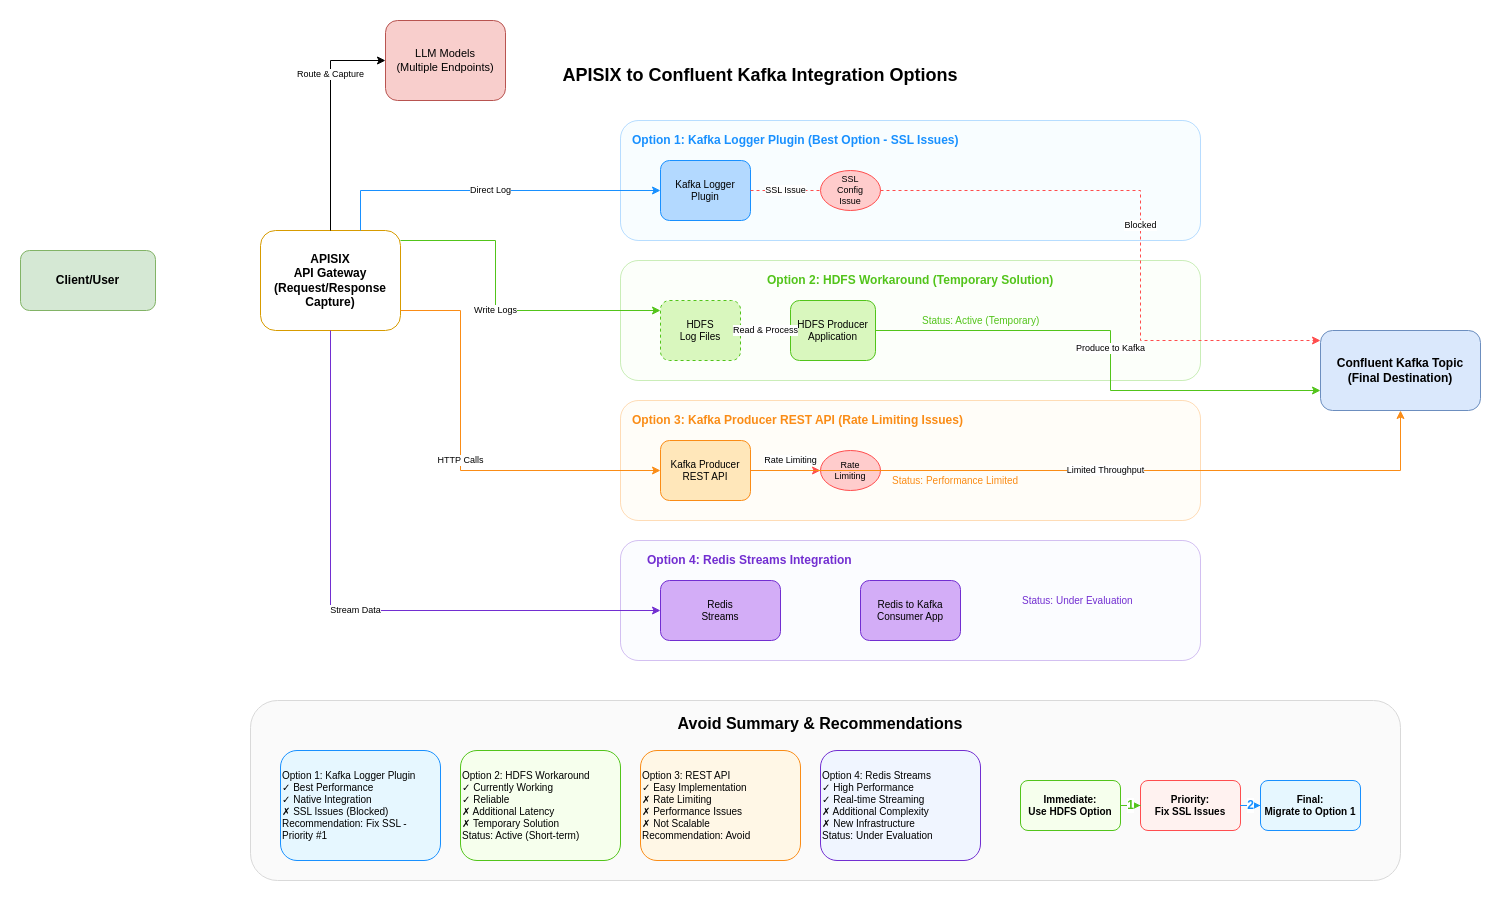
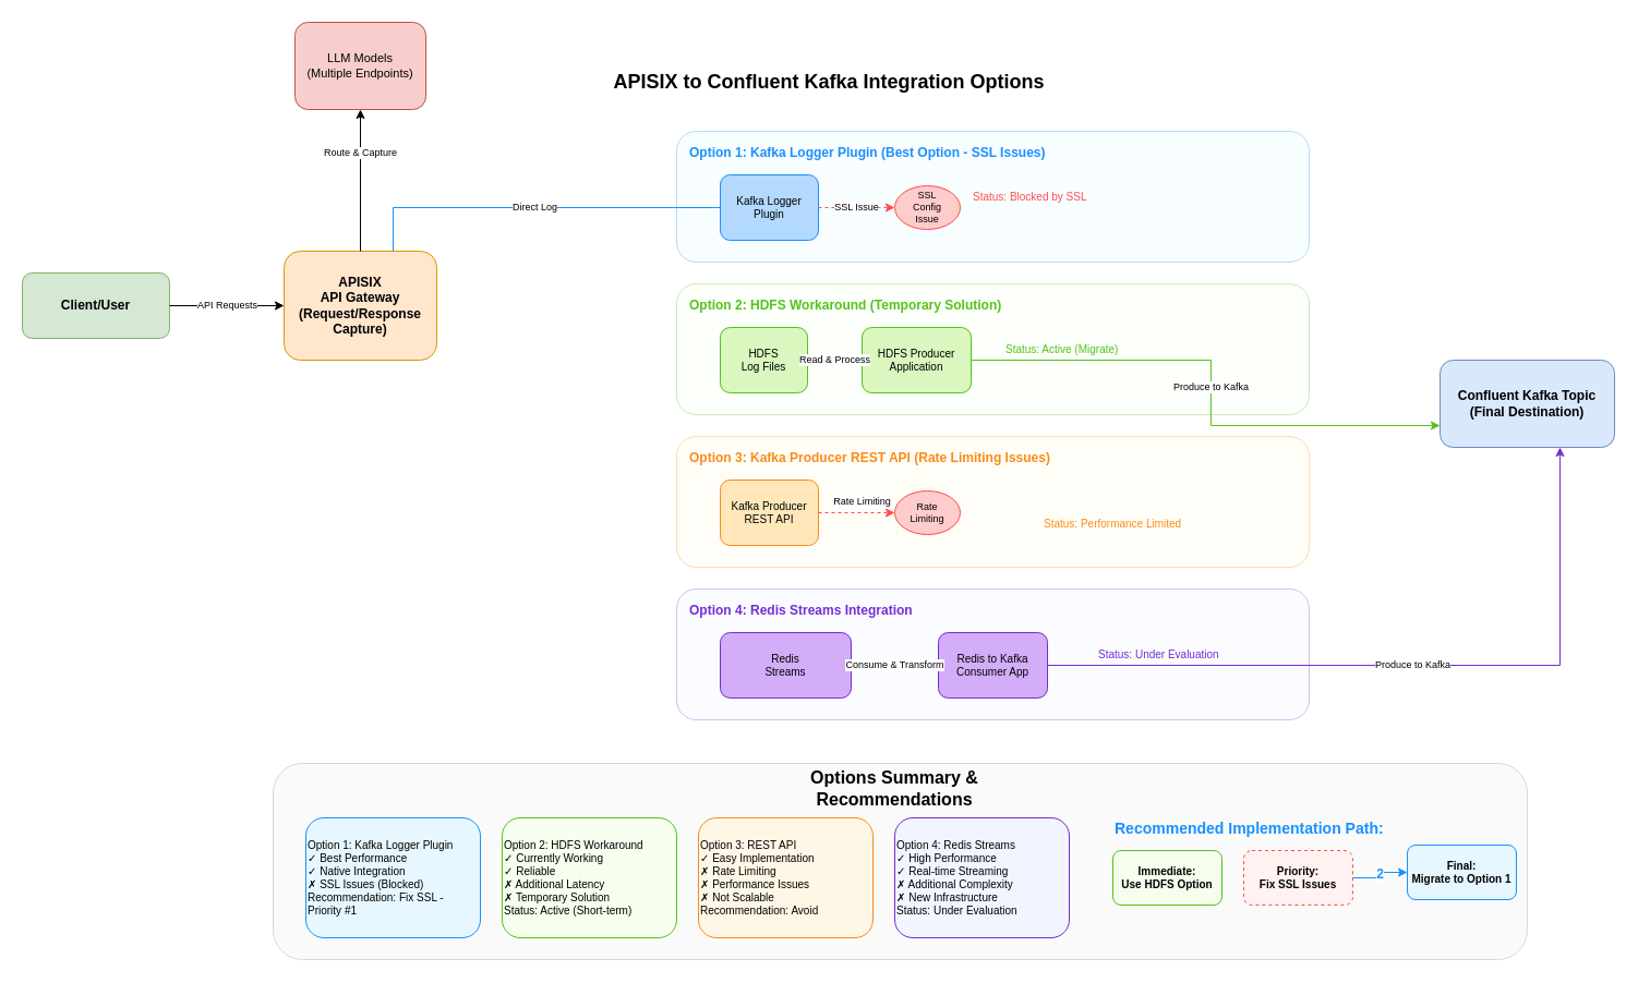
- <mxCell id="5" value="LLM Models&#10;(Multiple Endpoints)" style="rounded=1;whiteSpace=wrap;html=1;fillColor=#f8cecc;strokeColor=#b85450;fontSize=11;" vertex="1" parent="1"><mxGeometry x="385" y="20" width="120" height="80" as="geometry" /></mxCell>
+ <mxCell id="5" value="LLM Models&#10;(Multiple Endpoints)" style="rounded=1;whiteSpace=wrap;html=1;fillColor=#f8cecc;strokeColor=#b85450;fontSize=11;" vertex="1" parent="1"><mxGeometry x="270" y="20" width="120" height="80" as="geometry" /></mxCell>
+ <mxCell id="11" value="Status: Blocked by SSL" style="text;html=1;strokeColor=none;fillColor=none;align=left;verticalAlign=middle;whiteSpace=wrap;rounded=0;fontSize=10;fontColor=#ff4d4f;" vertex="1" parent="1"><mxGeometry x="890" y="170" width="120" height="20" as="geometry" /></mxCell>
- <mxCell id="29" value="Direct Log" style="edgeStyle=orthogonalEdgeStyle;rounded=0;orthogonalLoop=1;jettySize=auto;html=1;fontSize=9;strokeColor=#1890ff;" edge="1" parent="1" source="4" target="9"><mxGeometry relative="1" as="geometry"><Array as="points"><mxPoint x="360" y="190" /></Array></mxGeometry></mxCell>
+ <mxCell id="29" value="Direct Log" style="edgeStyle=orthogonalEdgeStyle;rounded=0;orthogonalLoop=1;jettySize=auto;html=1;fontSize=9;strokeColor=#1890ff;endArrow=none;" edge="1" parent="1" source="4" target="9"><mxGeometry relative="1" as="geometry"><Array as="points"><mxPoint x="360" y="190" /></Array></mxGeometry></mxCell>
- <mxCell id="30" value="SSL Issue" style="edgeStyle=orthogonalEdgeStyle;rounded=0;orthogonalLoop=1;jettySize=auto;html=1;fontSize=9;strokeColor=#ff4d4d;dashed=1;endArrow=none;" edge="1" parent="1" source="9" target="10"><mxGeometry relative="1" as="geometry" /></mxCell>
+ <mxCell id="30" value="SSL Issue" style="edgeStyle=orthogonalEdgeStyle;rounded=0;orthogonalLoop=1;jettySize=auto;html=1;fontSize=9;strokeColor=#ff4d4d;dashed=1;" edge="1" parent="1" source="9" target="10"><mxGeometry relative="1" as="geometry" /></mxCell>
- <mxCell id="31" value="Blocked" style="edgeStyle=orthogonalEdgeStyle;rounded=0;orthogonalLoop=1;jettySize=auto;html=1;fontSize=9;strokeColor=#ff4d4d;dashed=1;" edge="1" parent="1" source="10" target="6"><mxGeometry relative="1" as="geometry"><Array as="points"><mxPoint x="1140" y="190" /><mxPoint x="1140" y="340" /></Array></mxGeometry></mxCell>
+ <mxCell id="27" value="API Requests" style="edgeStyle=orthogonalEdgeStyle;rounded=0;orthogonalLoop=1;jettySize=auto;html=1;fontSize=9;" edge="1" parent="1" source="3" target="4"><mxGeometry relative="1" as="geometry" /></mxCell>
- <mxCell id="4" value="APISIX&#10;API Gateway&#10;(Request/Response&#10;Capture)" style="rounded=1;whiteSpace=wrap;html=1;fillColor=#ffffff;strokeColor=#d79b00;fontStyle=1;fontSize=12;" vertex="1" parent="1"><mxGeometry x="260" y="230" width="140" height="100" as="geometry" /></mxCell>
+ <mxCell id="4" value="APISIX&#10;API Gateway&#10;(Request/Response&#10;Capture)" style="rounded=1;whiteSpace=wrap;html=1;fillColor=#ffe6cc;strokeColor=#d79b00;fontStyle=1;fontSize=12;" vertex="1" parent="1"><mxGeometry x="260" y="230" width="140" height="100" as="geometry" /></mxCell>
- <mxCell id="13" value="Option 2: HDFS Workaround (Temporary Solution)" style="text;html=1;strokeColor=none;fillColor=none;align=left;verticalAlign=middle;whiteSpace=wrap;rounded=0;fontSize=12;fontStyle=1;fontColor=#52c41a;" vertex="1" parent="1"><mxGeometry x="765" y="270" width="300" height="20" as="geometry" /></mxCell>
+ <mxCell id="13" value="Option 2: HDFS Workaround (Temporary Solution)" style="text;html=1;strokeColor=none;fillColor=none;align=left;verticalAlign=middle;whiteSpace=wrap;rounded=0;fontSize=12;fontStyle=1;fontColor=#52c41a;" vertex="1" parent="1"><mxGeometry x="630" y="270" width="300" height="20" as="geometry" /></mxCell>
- <mxCell id="32" value="Write Logs" style="edgeStyle=orthogonalEdgeStyle;rounded=0;orthogonalLoop=1;jettySize=auto;html=1;fontSize=9;strokeColor=#52c41a;" edge="1" parent="1" source="4" target="14"><mxGeometry relative="1" as="geometry"><Array as="points"><mxPoint x="495" y="240" /><mxPoint x="495" y="310" /></Array></mxGeometry></mxCell>
- <mxCell id="16" value="Status: Active (Temporary)" style="text;html=1;strokeColor=none;fillColor=none;align=left;verticalAlign=middle;whiteSpace=wrap;rounded=0;fontSize=10;fontColor=#52c41a;" vertex="1" parent="1"><mxGeometry x="920" y="310" width="140" height="20" as="geometry" /></mxCell>
+ <mxCell id="16" value="Status: Active (Migrate)" style="text;html=1;strokeColor=none;fillColor=none;align=left;verticalAlign=middle;whiteSpace=wrap;rounded=0;fontSize=10;fontColor=#52c41a;" vertex="1" parent="1"><mxGeometry x="920" y="310" width="140" height="20" as="geometry" /></mxCell>
- <mxCell id="14" value="HDFS&#10;Log Files" style="rounded=1;whiteSpace=wrap;html=1;fillColor=#d9f7be;strokeColor=#52c41a;fontSize=10;dashed=1;" vertex="1" parent="1"><mxGeometry x="660" y="300" width="80" height="60" as="geometry" /></mxCell>
+ <mxCell id="14" value="HDFS&#10;Log Files" style="rounded=1;whiteSpace=wrap;html=1;fillColor=#d9f7be;strokeColor=#52c41a;fontSize=10;" vertex="1" parent="1"><mxGeometry x="660" y="300" width="80" height="60" as="geometry" /></mxCell>
- <mxCell id="15" value="HDFS Producer&#10;Application" style="rounded=1;whiteSpace=wrap;html=1;fillColor=#d9f7be;strokeColor=#52c41a;fontSize=10;" vertex="1" parent="1"><mxGeometry x="790" y="300" width="85" height="60" as="geometry" /></mxCell>
+ <mxCell id="15" value="HDFS Producer&#10;Application" style="rounded=1;whiteSpace=wrap;html=1;fillColor=#d9f7be;strokeColor=#52c41a;fontSize=10;" vertex="1" parent="1"><mxGeometry x="790" y="300" width="100" height="60" as="geometry" /></mxCell>
- <mxCell id="35" value="HTTP Calls" style="edgeStyle=orthogonalEdgeStyle;rounded=0;orthogonalLoop=1;jettySize=auto;html=1;fontSize=9;strokeColor=#fa8c16;" edge="1" parent="1" source="4" target="19"><mxGeometry relative="1" as="geometry"><Array as="points"><mxPoint x="460" y="310" /><mxPoint x="460" y="470" /></Array></mxGeometry></mxCell>
- <mxCell id="37" value="Limited Throughput" style="edgeStyle=orthogonalEdgeStyle;rounded=0;orthogonalLoop=1;jettySize=auto;html=1;fontSize=9;strokeColor=#fa8c16;" edge="1" parent="1" source="19" target="6"><mxGeometry relative="1" as="geometry"><Array as="points"><mxPoint x="1400" y="470" /></Array></mxGeometry></mxCell>
- <mxCell id="21" value="Status: Performance Limited" style="text;html=1;strokeColor=none;fillColor=none;align=left;verticalAlign=middle;whiteSpace=wrap;rounded=0;fontSize=10;fontColor=#fa8c16;" vertex="1" parent="1"><mxGeometry x="890" y="470" width="150" height="20" as="geometry" /></mxCell>
+ <mxCell id="21" value="Status: Performance Limited" style="text;html=1;strokeColor=none;fillColor=none;align=left;verticalAlign=middle;whiteSpace=wrap;rounded=0;fontSize=10;fontColor=#fa8c16;" vertex="1" parent="1"><mxGeometry x="955" y="470" width="150" height="20" as="geometry" /></mxCell>
- <mxCell id="23" value="Option 4: Redis Streams Integration" style="text;html=1;strokeColor=none;fillColor=none;align=left;verticalAlign=middle;whiteSpace=wrap;rounded=0;fontSize=12;fontStyle=1;fontColor=#722ed1;" vertex="1" parent="1"><mxGeometry x="645" y="550" width="250" height="20" as="geometry" /></mxCell>
+ <mxCell id="23" value="Option 4: Redis Streams Integration" style="text;html=1;strokeColor=none;fillColor=none;align=left;verticalAlign=middle;whiteSpace=wrap;rounded=0;fontSize=12;fontStyle=1;fontColor=#722ed1;" vertex="1" parent="1"><mxGeometry x="630" y="550" width="250" height="20" as="geometry" /></mxCell>
- <mxCell id="26" value="Status: Under Evaluation" style="text;html=1;strokeColor=none;fillColor=none;align=left;verticalAlign=middle;whiteSpace=wrap;rounded=0;fontSize=10;fontColor=#722ed1;" vertex="1" parent="1"><mxGeometry x="1020" y="590" width="150" height="20" as="geometry" /></mxCell>
+ <mxCell id="26" value="Status: Under Evaluation" style="text;html=1;strokeColor=none;fillColor=none;align=left;verticalAlign=middle;whiteSpace=wrap;rounded=0;fontSize=10;fontColor=#722ed1;" vertex="1" parent="1"><mxGeometry x="1005" y="590" width="150" height="20" as="geometry" /></mxCell>
- <mxCell id="38" value="Stream Data" style="edgeStyle=orthogonalEdgeStyle;rounded=0;orthogonalLoop=1;jettySize=auto;html=1;fontSize=9;strokeColor=#722ed1;" edge="1" parent="1" source="4" target="24"><mxGeometry relative="1" as="geometry"><Array as="points"><mxPoint x="330" y="610" /></Array></mxGeometry></mxCell>
+ <mxCell id="39" value="Consume &amp; Transform" style="edgeStyle=orthogonalEdgeStyle;rounded=0;orthogonalLoop=1;jettySize=auto;html=1;fontSize=9;strokeColor=#722ed1;" edge="1" parent="1" source="24" target="25"><mxGeometry relative="1" as="geometry" /></mxCell>
+ <mxCell id="40" value="Produce to Kafka" style="edgeStyle=orthogonalEdgeStyle;rounded=0;orthogonalLoop=1;jettySize=auto;html=1;fontSize=9;strokeColor=#722ed1;" edge="1" parent="1" source="25" target="6"><mxGeometry relative="1" as="geometry"><Array as="points"><mxPoint x="1430" y="610" /></Array></mxGeometry></mxCell>
- <mxCell id="42" value="Avoid Summary &amp; Recommendations" style="text;html=1;strokeColor=none;fillColor=none;align=center;verticalAlign=middle;whiteSpace=wrap;rounded=0;fontSize=16;fontStyle=1;" vertex="1" parent="1"><mxGeometry x="670" y="710" width="300" height="25" as="geometry" /></mxCell>
+ <mxCell id="42" value="Options Summary &amp; Recommendations" style="text;html=1;strokeColor=none;fillColor=none;align=center;verticalAlign=middle;whiteSpace=wrap;rounded=0;fontSize=16;fontStyle=1;" vertex="1" parent="1"><mxGeometry x="670" y="710" width="300" height="25" as="geometry" /></mxCell>
+ <mxCell id="47" value="Recommended Implementation Path:" style="text;html=1;strokeColor=none;fillColor=none;align=left;verticalAlign=middle;whiteSpace=wrap;rounded=0;fontSize=14;fontStyle=1;fontColor=#1890ff;" vertex="1" parent="1"><mxGeometry x="1020" y="750" width="250" height="20" as="geometry" /></mxCell>
- <mxCell id="51" value="1" style="edgeStyle=orthogonalEdgeStyle;rounded=0;orthogonalLoop=1;jettySize=auto;html=1;fontSize=12;fontColor=#52c41a;strokeColor=#52c41a;fontStyle=1;" edge="1" parent="1" source="48" target="49"><mxGeometry relative="1" as="geometry" /></mxCell>
- <mxCell id="49" value="Priority:&#10;Fix SSL Issues" style="rounded=1;whiteSpace=wrap;html=1;fillColor=#fff2f0;strokeColor=#ff4d4f;fontSize=10;fontStyle=1;align=center;" vertex="1" parent="1"><mxGeometry x="1140" y="780" width="100" height="50" as="geometry" /></mxCell>
+ <mxCell id="49" value="Priority:&#10;Fix SSL Issues" style="rounded=1;whiteSpace=wrap;html=1;fillColor=#fff2f0;strokeColor=#ff4d4f;fontSize=10;fontStyle=1;align=center;dashed=1;" vertex="1" parent="1"><mxGeometry x="1140" y="780" width="100" height="50" as="geometry" /></mxCell>
- <mxCell id="50" value="Final:&#10;Migrate to Option 1" style="rounded=1;whiteSpace=wrap;html=1;fillColor=#e6f7ff;strokeColor=#1890ff;fontSize=10;fontStyle=1;align=center;" vertex="1" parent="1"><mxGeometry x="1260" y="780" width="100" height="50" as="geometry" /></mxCell>
+ <mxCell id="50" value="Final:&#10;Migrate to Option 1" style="rounded=1;whiteSpace=wrap;html=1;fillColor=#e6f7ff;strokeColor=#1890ff;fontSize=10;fontStyle=1;align=center;" vertex="1" parent="1"><mxGeometry x="1290" y="775" width="100" height="50" as="geometry" /></mxCell>
